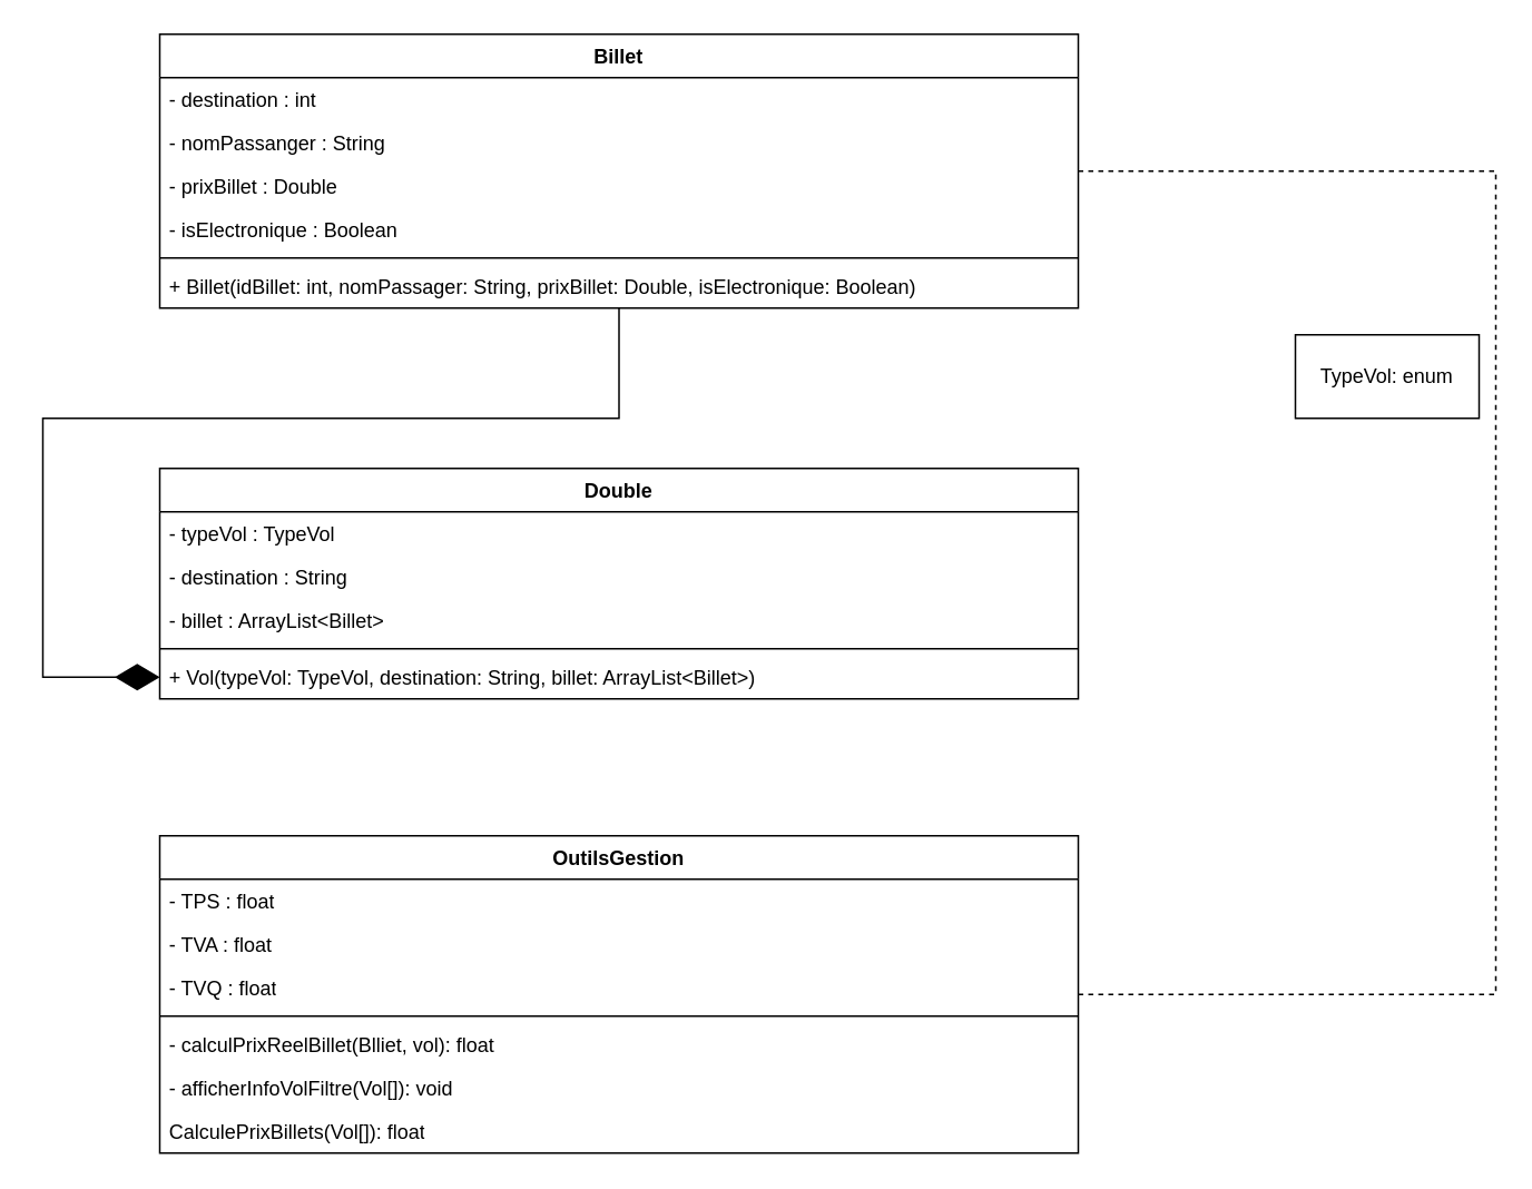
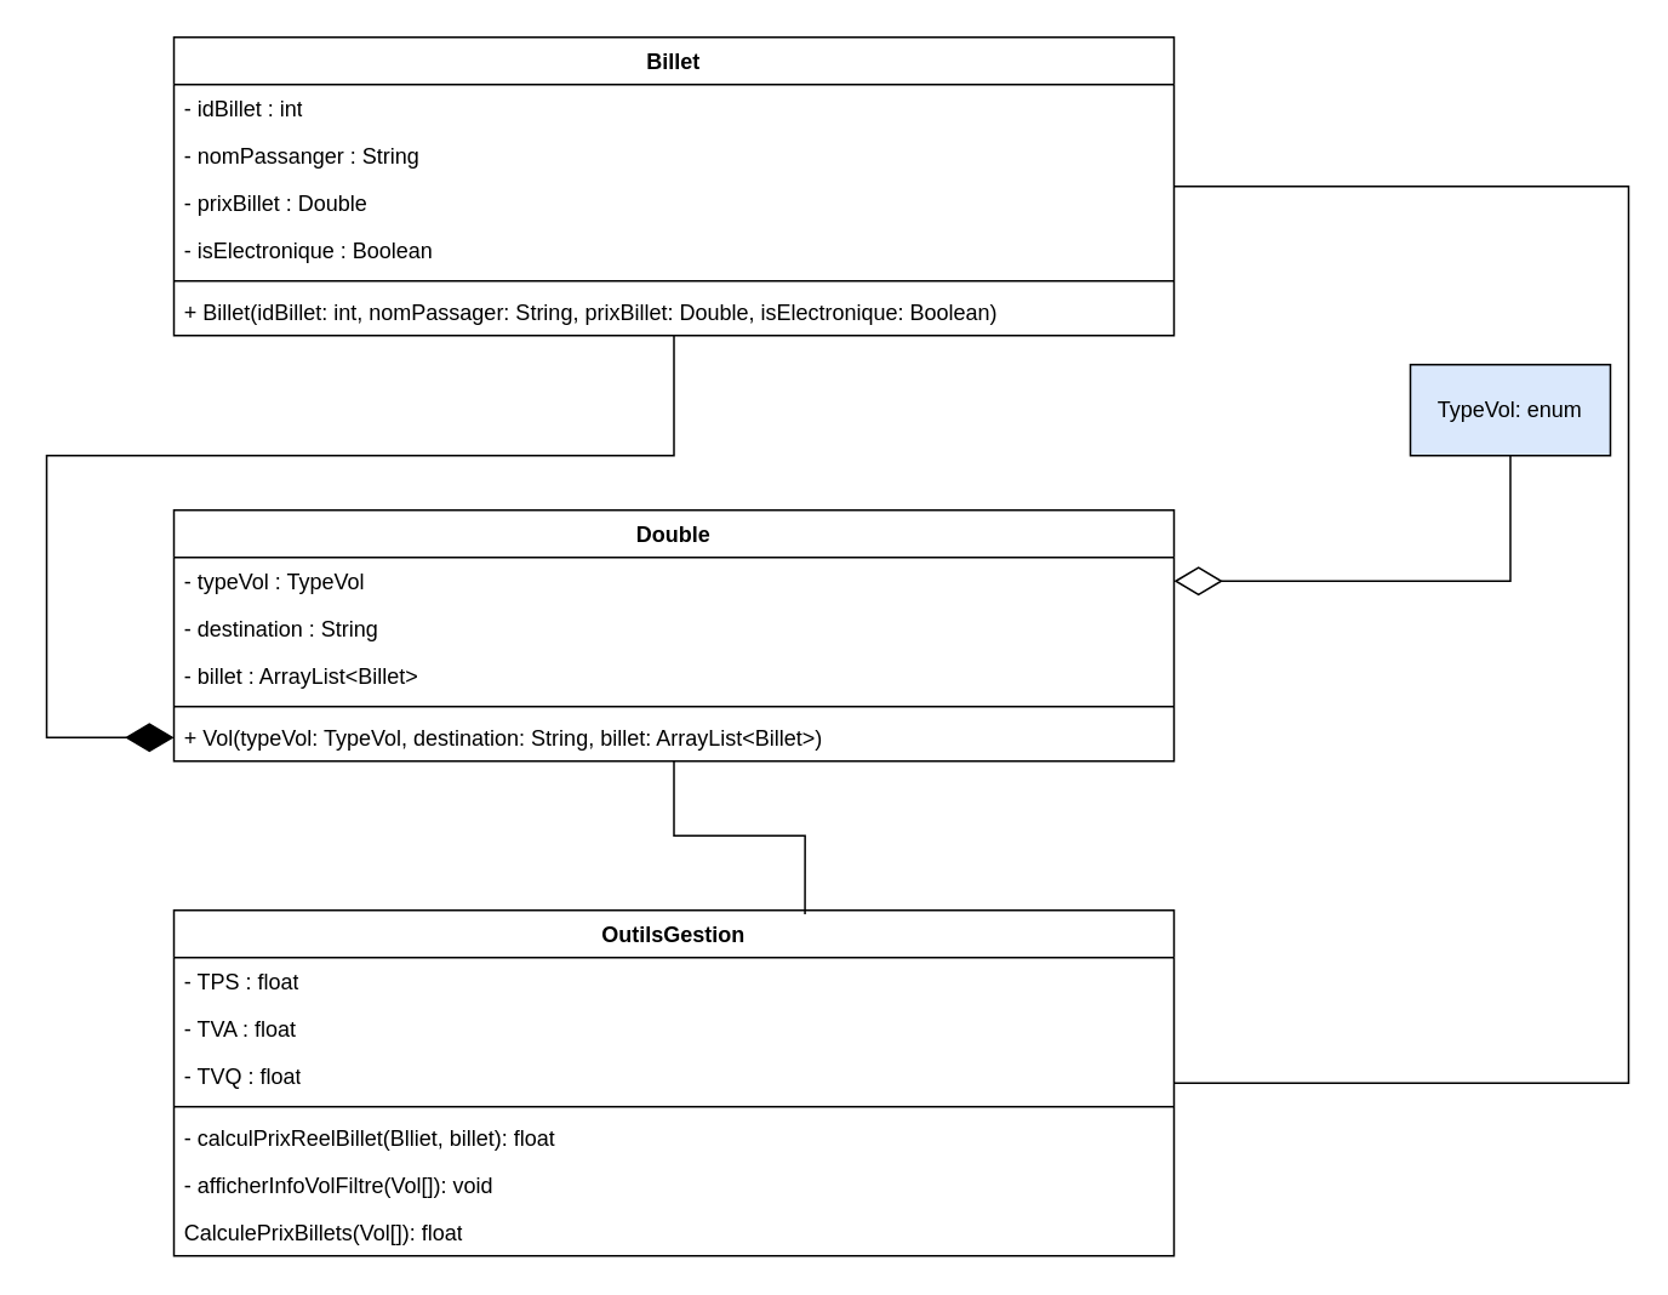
- <mxCell id="3" value="- destination : int" style="text;strokeColor=none;fillColor=none;align=left;verticalAlign=top;spacingLeft=4;spacingRight=4;overflow=hidden;rotatable=0;points=[[0,0.5],[1,0.5]];portConstraint=eastwest;whiteSpace=wrap;html=1;" vertex="1" parent="2"><mxGeometry y="26" width="550" height="26" as="geometry" /></mxCell>
+ <mxCell id="3" value="- idBillet : int" style="text;strokeColor=none;fillColor=none;align=left;verticalAlign=top;spacingLeft=4;spacingRight=4;overflow=hidden;rotatable=0;points=[[0,0.5],[1,0.5]];portConstraint=eastwest;whiteSpace=wrap;html=1;" vertex="1" parent="2"><mxGeometry y="26" width="550" height="26" as="geometry" /></mxCell>
- <mxCell id="24" value="TypeVol: enum" style="html=1;whiteSpace=wrap;" vertex="1" parent="1"><mxGeometry x="770" y="200" width="110" height="50" as="geometry" /></mxCell>
+ <mxCell id="24" value="TypeVol: enum" style="html=1;whiteSpace=wrap;fillColor=#dae8fc;" vertex="1" parent="1"><mxGeometry x="770" y="200" width="110" height="50" as="geometry" /></mxCell>
+ <mxCell id="25" value="" style="endArrow=diamondThin;endFill=0;endSize=24;html=1;rounded=0;entryX=1;entryY=0.5;entryDx=0;entryDy=0;" edge="1" parent="1" source="24" target="10"><mxGeometry width="160" relative="1" as="geometry"><mxPoint x="760" y="370" as="sourcePoint" /><mxPoint x="920" y="370" as="targetPoint" /><Array as="points"><mxPoint x="825" y="319" /></Array></mxGeometry></mxCell>
- <mxCell id="28" value="" style="endArrow=none;html=1;edgeStyle=orthogonalEdgeStyle;rounded=0;dashed=1;" edge="1" parent="1" source="2" target="15"><mxGeometry relative="1" as="geometry"><mxPoint x="750" y="120" as="sourcePoint" /><mxPoint x="910" y="120" as="targetPoint" /><Array as="points"><mxPoint x="890" y="102" /><mxPoint x="890" y="595" /></Array></mxGeometry></mxCell>
+ <mxCell id="28" value="" style="endArrow=none;html=1;edgeStyle=orthogonalEdgeStyle;rounded=0;" edge="1" parent="1" source="2" target="15"><mxGeometry relative="1" as="geometry"><mxPoint x="750" y="120" as="sourcePoint" /><mxPoint x="910" y="120" as="targetPoint" /><Array as="points"><mxPoint x="890" y="102" /><mxPoint x="890" y="595" /></Array></mxGeometry></mxCell>
+ <mxCell id="26" value="" style="endArrow=none;html=1;edgeStyle=orthogonalEdgeStyle;rounded=0;exitX=0.631;exitY=0.011;exitDx=0;exitDy=0;exitPerimeter=0;" edge="1" parent="1" source="15" target="9"><mxGeometry relative="1" as="geometry"><mxPoint x="460" y="470" as="sourcePoint" /><mxPoint x="620" y="470" as="targetPoint" /></mxGeometry></mxCell>
+ <mxCell id="27" value="&lt;div&gt;&lt;br&gt;&lt;/div&gt;&lt;div&gt;&lt;br&gt;&lt;/div&gt;" style="edgeLabel;resizable=0;html=1;align=left;verticalAlign=bottom;" connectable="0" vertex="1" parent="26"><mxGeometry x="-1" relative="1" as="geometry" /></mxCell>
- <mxCell id="20" value="- calculPrixReelBillet(Blliet, vol): float" style="text;strokeColor=none;fillColor=none;align=left;verticalAlign=top;spacingLeft=4;spacingRight=4;overflow=hidden;rotatable=0;points=[[0,0.5],[1,0.5]];portConstraint=eastwest;whiteSpace=wrap;html=1;" vertex="1" parent="15"><mxGeometry y="112" width="550" height="26" as="geometry" /></mxCell>
+ <mxCell id="20" value="- calculPrixReelBillet(Blliet, billet): float" style="text;strokeColor=none;fillColor=none;align=left;verticalAlign=top;spacingLeft=4;spacingRight=4;overflow=hidden;rotatable=0;points=[[0,0.5],[1,0.5]];portConstraint=eastwest;whiteSpace=wrap;html=1;" vertex="1" parent="15"><mxGeometry y="112" width="550" height="26" as="geometry" /></mxCell>
